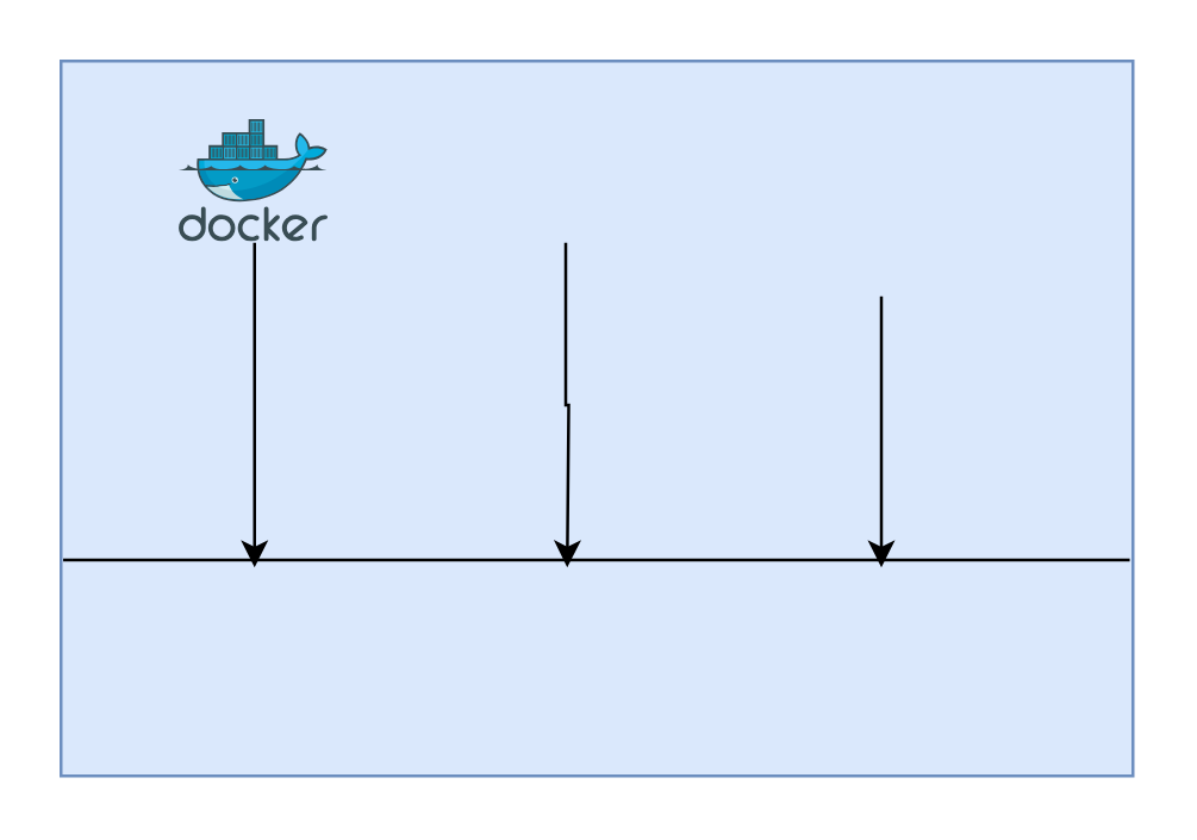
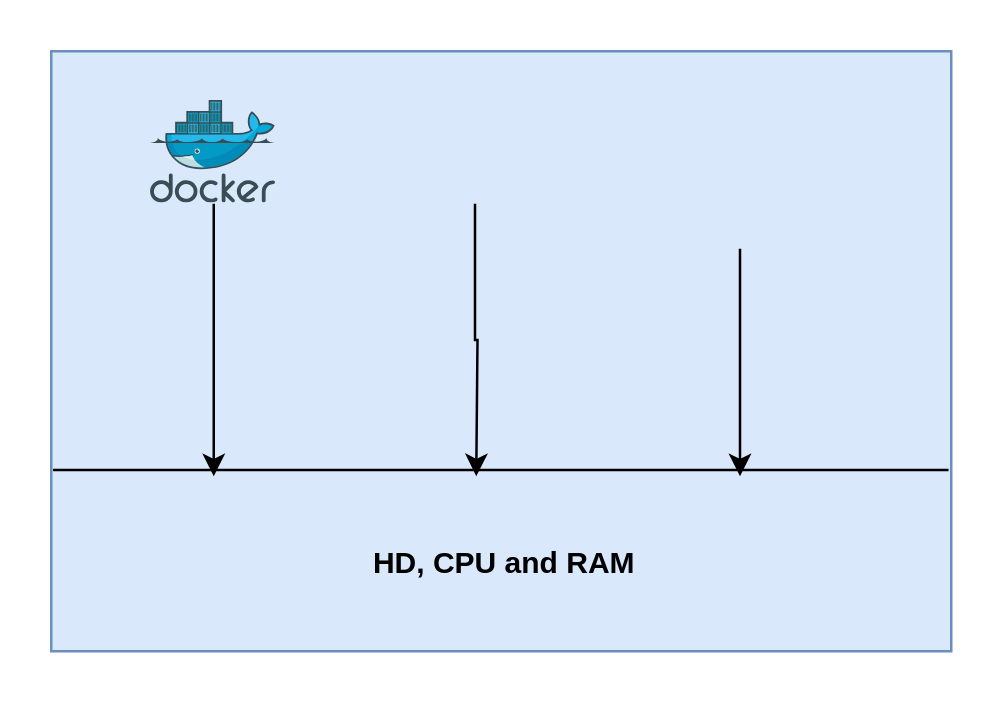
+ <mxCell id="10" value="&lt;b&gt;HD, CPU and RAM&lt;/b&gt;" style="text;html=1;align=center;verticalAlign=middle;resizable=0;points=[];autosize=1;strokeColor=none;fillColor=none;" vertex="1" parent="1"><mxGeometry x="136" y="210" width="130" height="30" as="geometry" /></mxCell>
